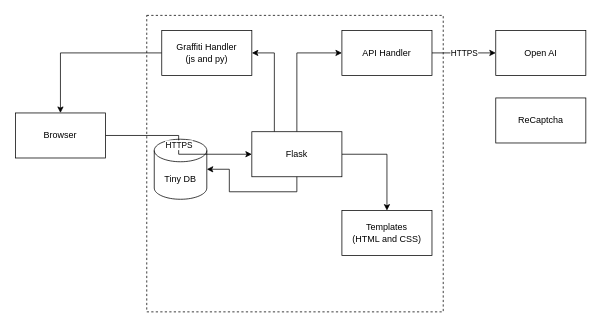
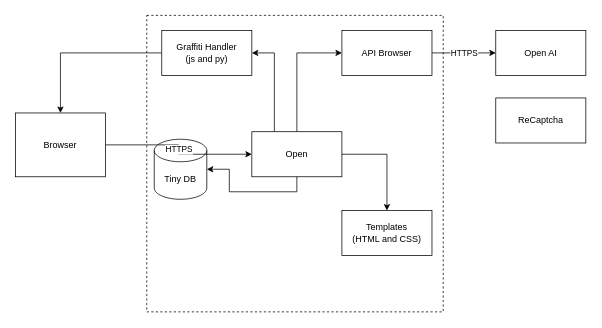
- <mxCell id="13" value="API Handler" style="rounded=0;whiteSpace=wrap;html=1;" vertex="1" parent="1"><mxGeometry x="455" y="40" width="120" height="60" as="geometry" /></mxCell>
+ <mxCell id="13" value="API Browser" style="rounded=0;whiteSpace=wrap;html=1;" vertex="1" parent="1"><mxGeometry x="455" y="40" width="120" height="60" as="geometry" /></mxCell>
- <mxCell id="9" value="Browser" style="rounded=0;whiteSpace=wrap;html=1;" vertex="1" parent="1"><mxGeometry x="20" y="150" width="120" height="60" as="geometry" /></mxCell>
+ <mxCell id="9" value="Browser" style="rounded=0;whiteSpace=wrap;html=1;" vertex="1" parent="1"><mxGeometry x="20" y="150" width="120" height="85" as="geometry" /></mxCell>
- <mxCell id="7" value="Flask" style="rounded=0;whiteSpace=wrap;html=1;" vertex="1" parent="1"><mxGeometry x="335" y="175" width="120" height="60" as="geometry" /></mxCell>
+ <mxCell id="7" value="Open" style="rounded=0;whiteSpace=wrap;html=1;" vertex="1" parent="1"><mxGeometry x="335" y="175" width="120" height="60" as="geometry" /></mxCell>
